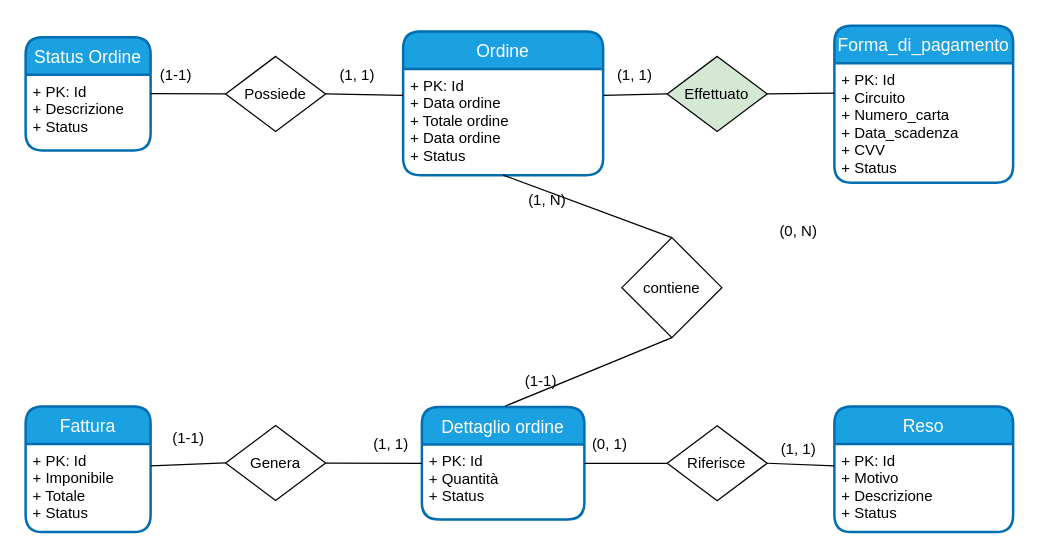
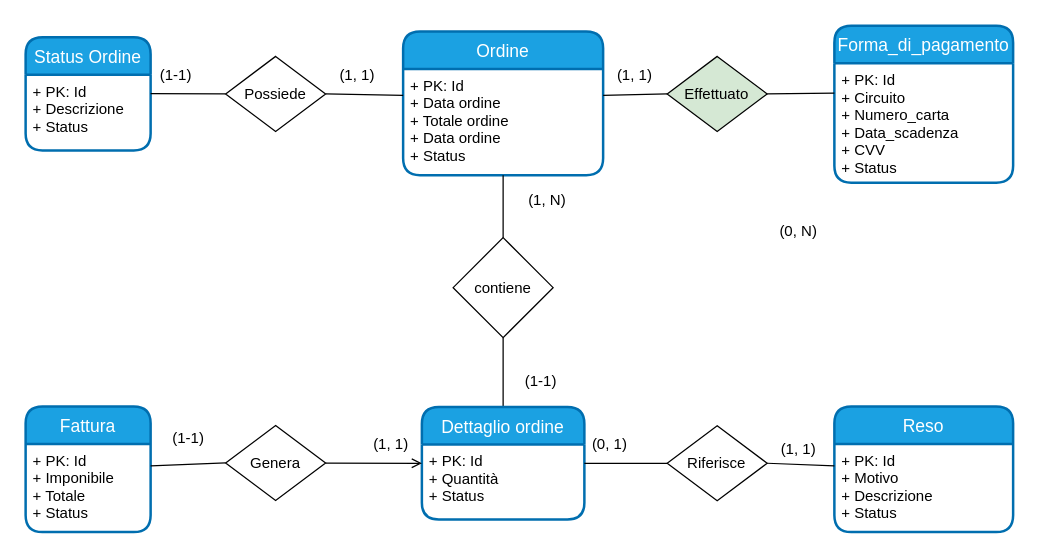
- <mxCell id="6" value="contiene" style="rhombus;whiteSpace=wrap;html=1;" parent="1" vertex="1"><mxGeometry x="497" y="189.5" width="80" height="80" as="geometry" /></mxCell>
+ <mxCell id="6" value="contiene" style="rhombus;whiteSpace=wrap;html=1;" parent="1" vertex="1"><mxGeometry x="362" y="189.5" width="80" height="80" as="geometry" /></mxCell>
- <mxCell id="30" style="edgeStyle=none;html=1;entryX=0;entryY=0.5;entryDx=0;entryDy=0;endArrow=none;endFill=0;" edge="1" parent="1" source="31" target="24"><mxGeometry relative="1" as="geometry" /></mxCell>
+ <mxCell id="30" style="edgeStyle=none;html=1;entryX=0;entryY=0.5;entryDx=0;entryDy=0;endArrow=open;endFill=0;" edge="1" parent="1" source="31" target="24"><mxGeometry relative="1" as="geometry" /></mxCell>
